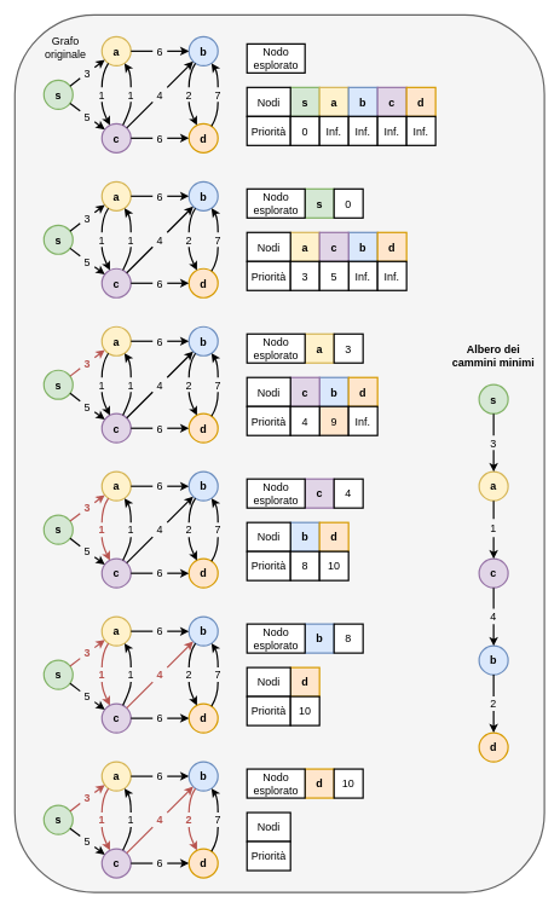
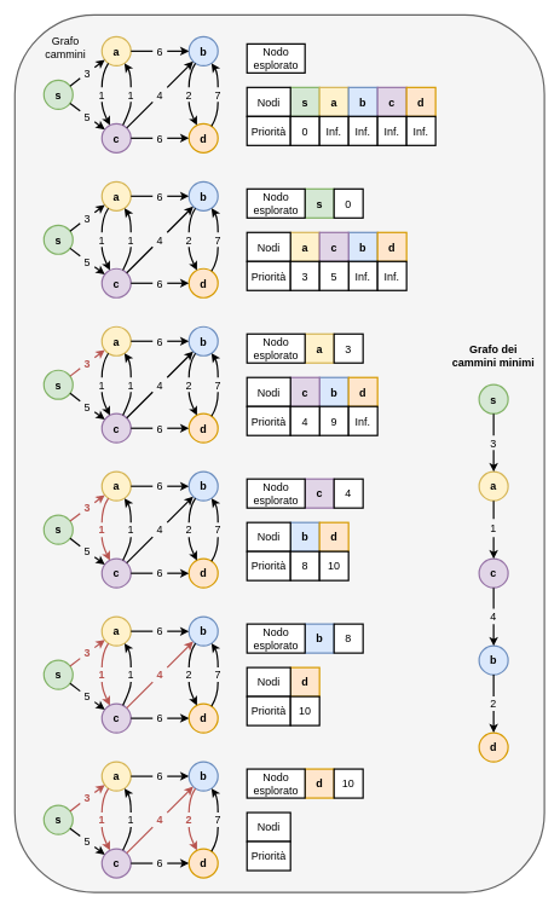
- <mxCell id="253" value="&lt;span style=&quot;font-weight: normal;&quot;&gt;Grafo originale&lt;/span&gt;" style="text;html=1;strokeColor=none;fillColor=none;align=center;verticalAlign=middle;whiteSpace=wrap;rounded=0;fontSize=15;fontColor=#000000;fontStyle=1" vertex="1" parent="1"><mxGeometry x="60" y="50" width="60" height="30" as="geometry" /></mxCell>
+ <mxCell id="253" value="&lt;span style=&quot;font-weight: normal;&quot;&gt;Grafo cammini&lt;/span&gt;" style="text;html=1;strokeColor=none;fillColor=none;align=center;verticalAlign=middle;whiteSpace=wrap;rounded=0;fontSize=15;fontColor=#000000;fontStyle=1" vertex="1" parent="1"><mxGeometry x="60" y="50" width="60" height="30" as="geometry" /></mxCell>
- <mxCell id="254" value="Albero dei cammini minimi" style="text;html=1;strokeColor=none;fillColor=none;align=center;verticalAlign=middle;whiteSpace=wrap;rounded=0;fontSize=15;fontColor=#000000;fontStyle=1" vertex="1" parent="1"><mxGeometry x="620" y="450" width="120" height="80" as="geometry" /></mxCell>
+ <mxCell id="254" value="Grafo dei cammini minimi" style="text;html=1;strokeColor=none;fillColor=none;align=center;verticalAlign=middle;whiteSpace=wrap;rounded=0;fontSize=15;fontColor=#000000;fontStyle=1" vertex="1" parent="1"><mxGeometry x="620" y="450" width="120" height="80" as="geometry" /></mxCell>
- <mxCell id="131" value="9" style="rounded=0;whiteSpace=wrap;html=1;fontSize=15;strokeWidth=2;fillColor=#ffe6cc;" vertex="1" parent="1"><mxGeometry x="440" y="560" width="40" height="40" as="geometry" /></mxCell>
+ <mxCell id="131" value="9" style="rounded=0;whiteSpace=wrap;html=1;fontSize=15;strokeWidth=2;" vertex="1" parent="1"><mxGeometry x="440" y="560" width="40" height="40" as="geometry" /></mxCell>
